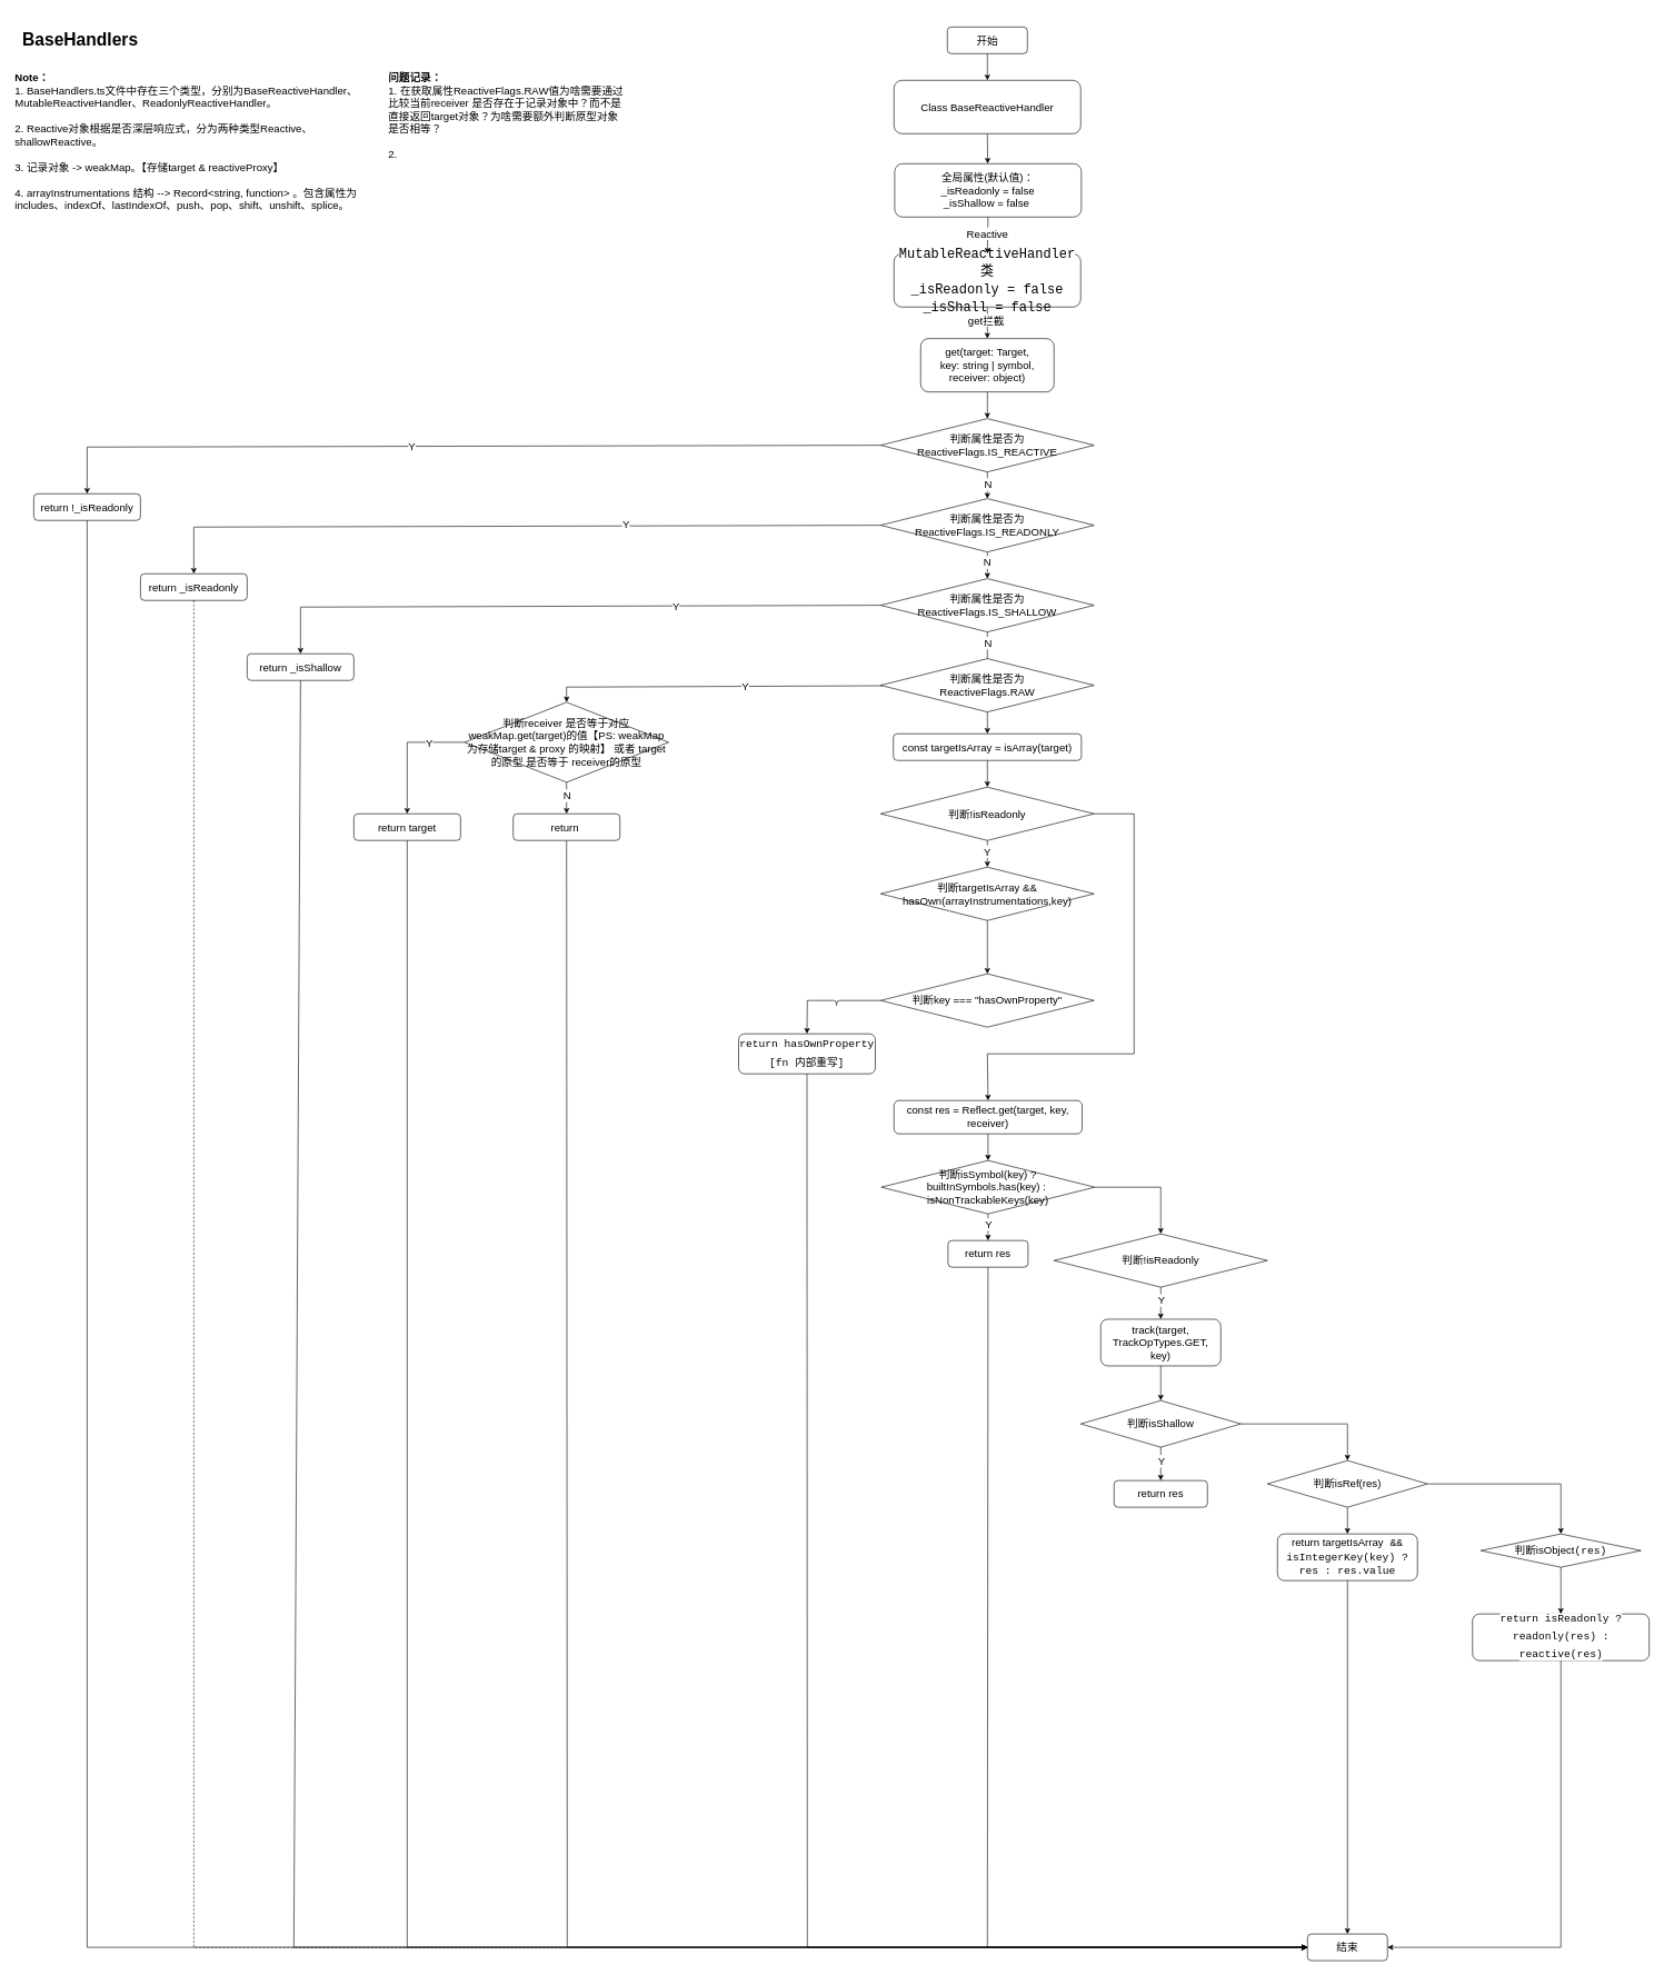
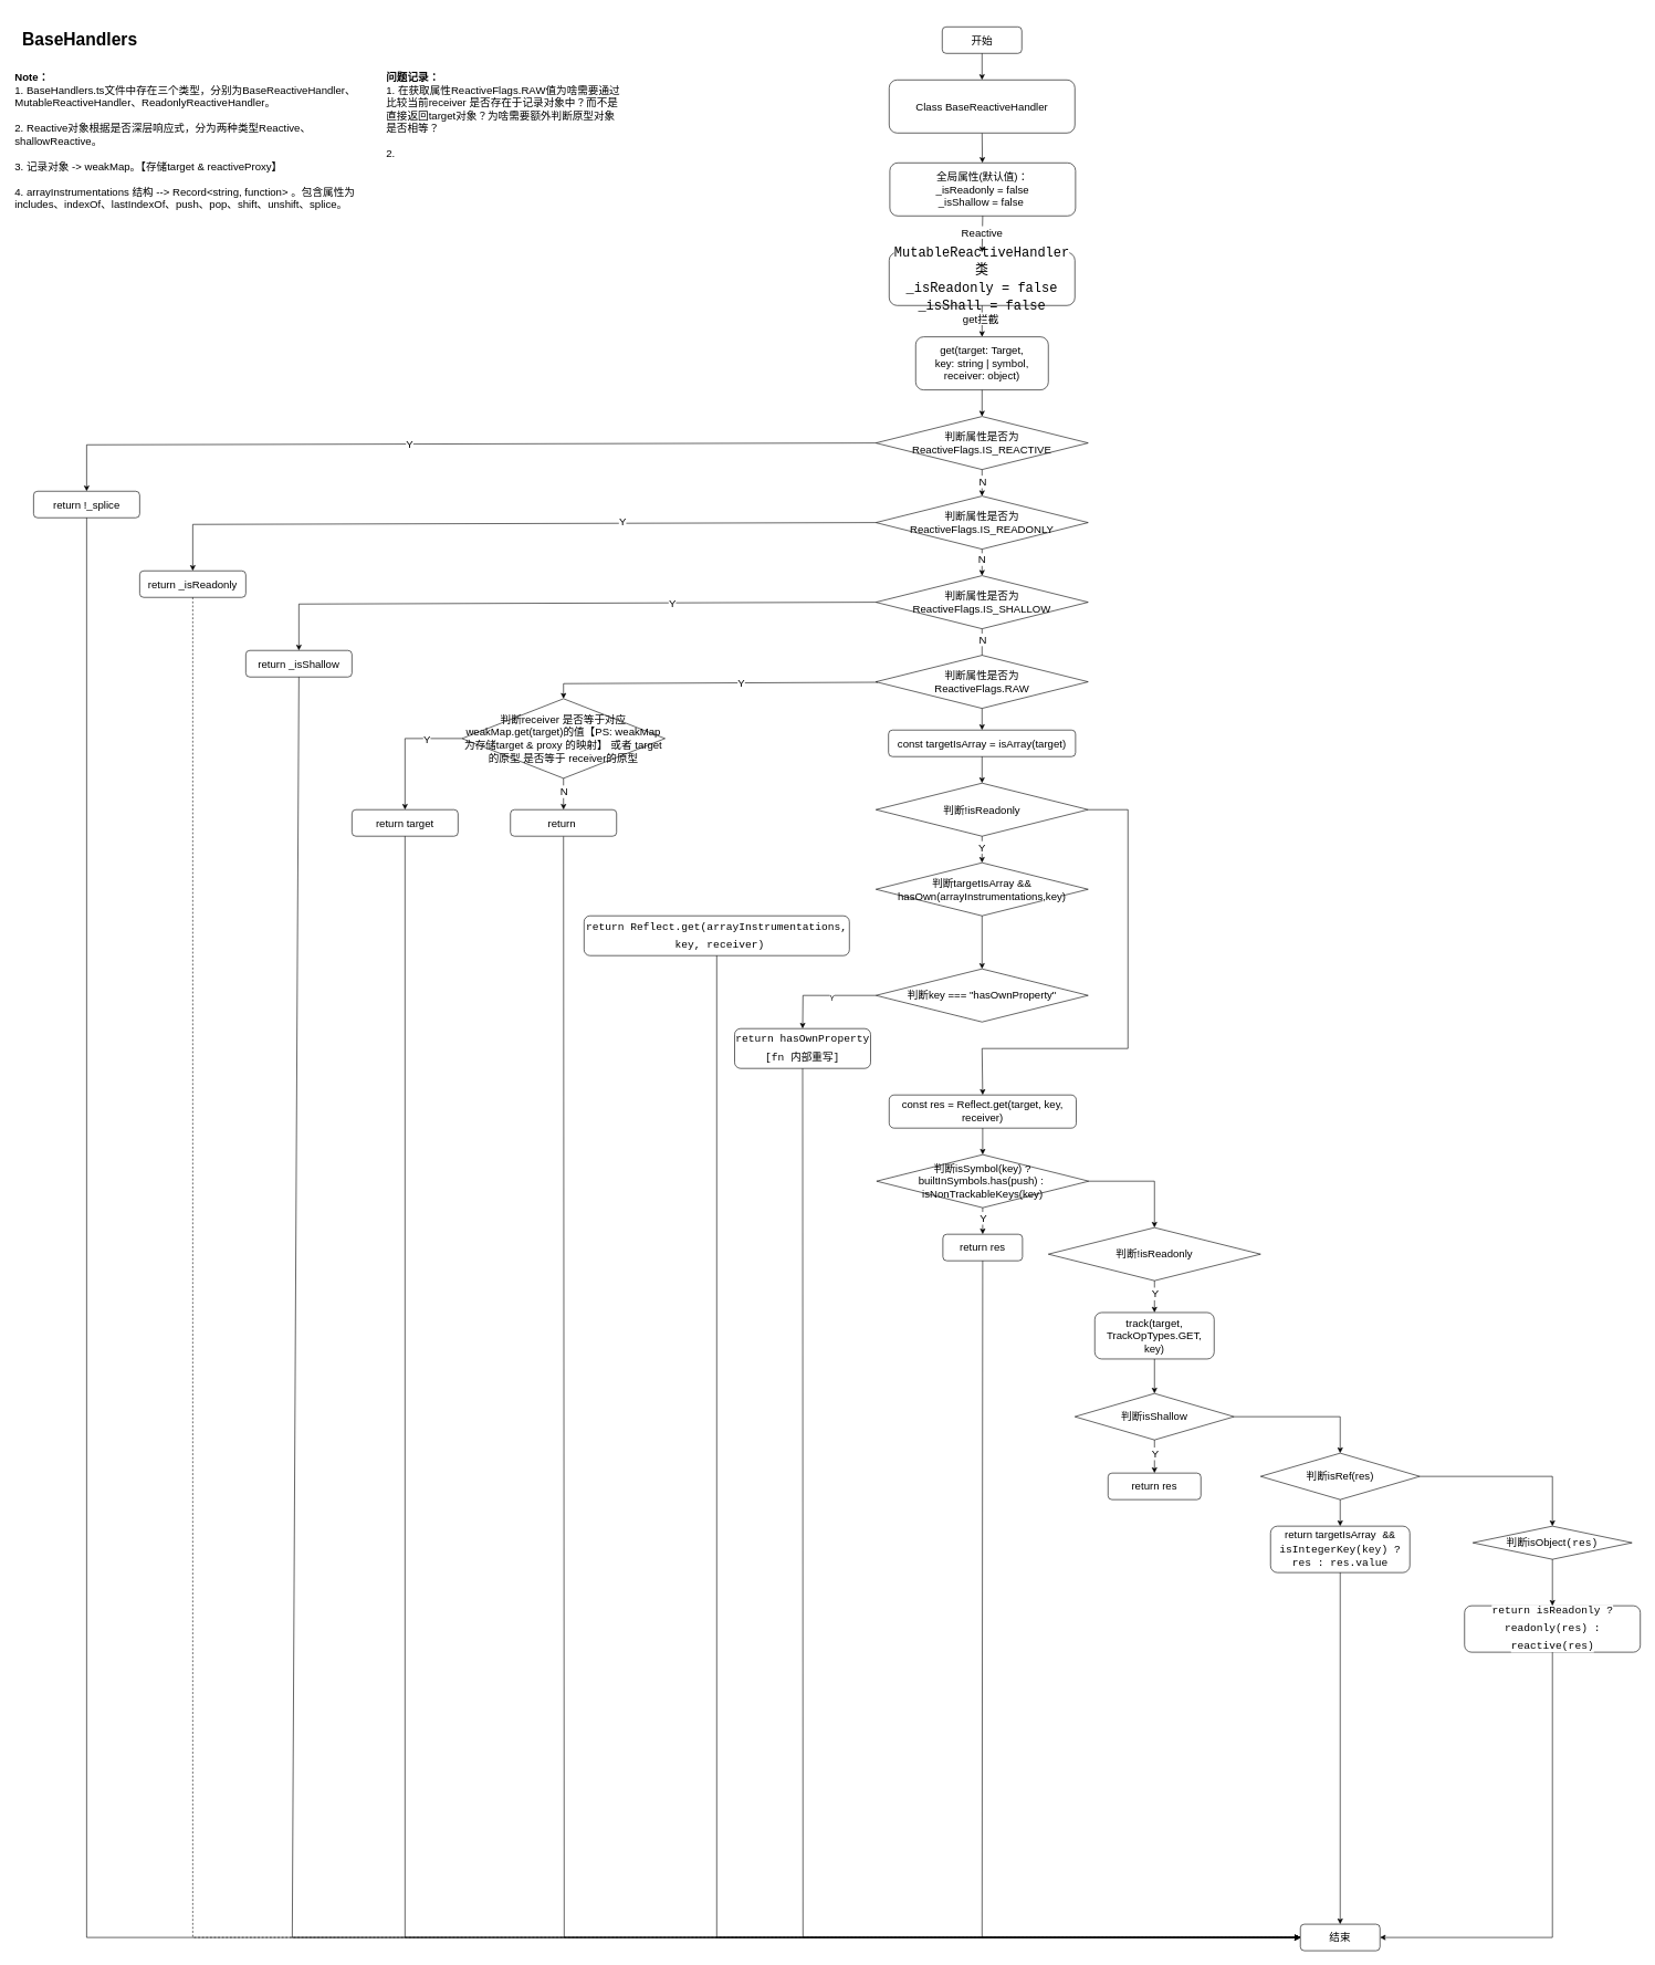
- <mxCell id="15" value="return !_isReadonly" style="rounded=1;whiteSpace=wrap;html=1;fontSize=16;" parent="1" vertex="1"><mxGeometry x="50" y="740" width="160" height="40" as="geometry" /></mxCell>
+ <mxCell id="15" value="return !_splice" style="rounded=1;whiteSpace=wrap;html=1;fontSize=16;" parent="1" vertex="1"><mxGeometry x="50" y="740" width="160" height="40" as="geometry" /></mxCell>
+ <mxCell id="58" value="&lt;div style=&quot;font-family: Consolas, &amp;quot;Courier New&amp;quot;, monospace; line-height: 27px;&quot;&gt;&lt;span style=&quot;background-color: rgb(255, 255, 255);&quot;&gt;&lt;font style=&quot;font-size: 16px;&quot;&gt;return &lt;font style=&quot;font-size: 16px;&quot;&gt;Reflect.get(arrayInstrumentations,&lt;/font&gt;&lt;/font&gt;&lt;/span&gt;&lt;/div&gt;&lt;div style=&quot;font-family: Consolas, &amp;quot;Courier New&amp;quot;, monospace; line-height: 27px;&quot;&gt;&lt;span style=&quot;background-color: rgb(255, 255, 255);&quot;&gt;&lt;font style=&quot;font-size: 16px;&quot;&gt;&amp;nbsp;key, receiver)&lt;/font&gt;&lt;/span&gt;&lt;/div&gt;" style="rounded=1;whiteSpace=wrap;html=1;fontSize=16;" parent="1" vertex="1"><mxGeometry x="880" y="1380" width="400" height="60" as="geometry" /></mxCell>
- <mxCell id="67" value="判断isSymbol(key) ? builtInSymbols.has(key) :&amp;nbsp;&lt;br&gt;isNonTrackableKeys(key)" style="rhombus;whiteSpace=wrap;html=1;fontSize=16;" parent="1" vertex="1"><mxGeometry x="1321" y="1740" width="320" height="80" as="geometry" /></mxCell>
+ <mxCell id="67" value="判断isSymbol(key) ? builtInSymbols.has(push) :&amp;nbsp;&lt;br&gt;isNonTrackableKeys(key)" style="rhombus;whiteSpace=wrap;html=1;fontSize=16;" parent="1" vertex="1"><mxGeometry x="1321" y="1740" width="320" height="80" as="geometry" /></mxCell>
+ <mxCell id="62" value="" style="endArrow=classic;html=1;rounded=0;exitX=0.5;exitY=1;exitDx=0;exitDy=0;entryX=0;entryY=0.5;entryDx=0;entryDy=0;" parent="1" source="58" target="14" edge="1"><mxGeometry width="50" height="50" relative="1" as="geometry"><mxPoint x="910" y="1630" as="sourcePoint" /><mxPoint x="1230" y="2450" as="targetPoint" /><Array as="points"><mxPoint x="1080" y="2920" /></Array></mxGeometry></mxCell>
